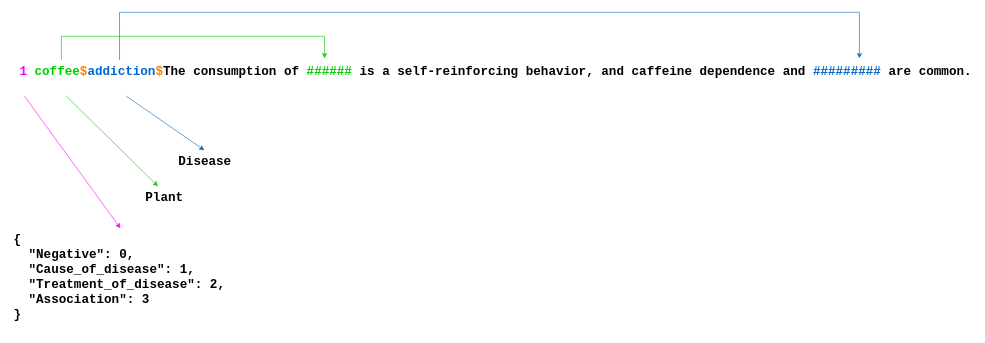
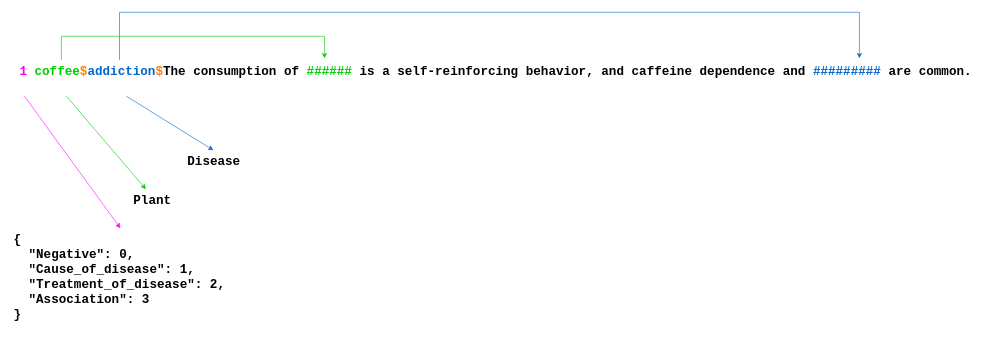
- <mxCell id="8" value="&lt;pre style=&quot;user-select: text; display: block; font-family: &amp;quot;Courier New&amp;quot;, Courier, monospace, arial, sans-serif; margin: 0px; overflow-wrap: break-word; background-color: rgb(255, 255, 255); color: rgb(0, 0, 0); font-size: 21px; font-style: normal; font-variant-ligatures: normal; font-variant-caps: normal; letter-spacing: normal; orphans: 2; text-align: left; text-indent: 0px; text-transform: none; widows: 2; word-spacing: 0px; -webkit-text-stroke-width: 0px; text-decoration-thickness: initial; text-decoration-style: initial; text-decoration-color: initial;&quot; class=&quot;a-b-r-La&quot;&gt;Disease&lt;/pre&gt;" style="text;whiteSpace=wrap;html=1;fontSize=21;fontStyle=1" vertex="1" parent="1"><mxGeometry x="295" y="250" width="90" height="40" as="geometry" /></mxCell>
+ <mxCell id="8" value="&lt;pre style=&quot;user-select: text; display: block; font-family: &amp;quot;Courier New&amp;quot;, Courier, monospace, arial, sans-serif; margin: 0px; overflow-wrap: break-word; background-color: rgb(255, 255, 255); color: rgb(0, 0, 0); font-size: 21px; font-style: normal; font-variant-ligatures: normal; font-variant-caps: normal; letter-spacing: normal; orphans: 2; text-align: left; text-indent: 0px; text-transform: none; widows: 2; word-spacing: 0px; -webkit-text-stroke-width: 0px; text-decoration-thickness: initial; text-decoration-style: initial; text-decoration-color: initial;&quot; class=&quot;a-b-r-La&quot;&gt;Disease&lt;/pre&gt;" style="text;whiteSpace=wrap;html=1;fontSize=21;fontStyle=1" vertex="1" parent="1"><mxGeometry x="310" y="250" width="90" height="40" as="geometry" /></mxCell>
- <mxCell id="7" value="&lt;pre style=&quot;user-select: text; display: block; font-family: &amp;quot;Courier New&amp;quot;, Courier, monospace, arial, sans-serif; margin: 0px; overflow-wrap: break-word; background-color: rgb(255, 255, 255); color: rgb(0, 0, 0); font-size: 21px; font-style: normal; font-variant-ligatures: normal; font-variant-caps: normal; letter-spacing: normal; orphans: 2; text-align: left; text-indent: 0px; text-transform: none; widows: 2; word-spacing: 0px; -webkit-text-stroke-width: 0px; text-decoration-thickness: initial; text-decoration-style: initial; text-decoration-color: initial;&quot; class=&quot;a-b-r-La&quot;&gt;Plant&lt;/pre&gt;" style="text;whiteSpace=wrap;html=1;fontSize=21;fontStyle=1" vertex="1" parent="1"><mxGeometry x="240" y="310" width="90" height="40" as="geometry" /></mxCell>
+ <mxCell id="7" value="&lt;pre style=&quot;user-select: text; display: block; font-family: &amp;quot;Courier New&amp;quot;, Courier, monospace, arial, sans-serif; margin: 0px; overflow-wrap: break-word; background-color: rgb(255, 255, 255); color: rgb(0, 0, 0); font-size: 21px; font-style: normal; font-variant-ligatures: normal; font-variant-caps: normal; letter-spacing: normal; orphans: 2; text-align: left; text-indent: 0px; text-transform: none; widows: 2; word-spacing: 0px; -webkit-text-stroke-width: 0px; text-decoration-thickness: initial; text-decoration-style: initial; text-decoration-color: initial;&quot; class=&quot;a-b-r-La&quot;&gt;Plant&lt;/pre&gt;" style="text;whiteSpace=wrap;html=1;fontSize=21;fontStyle=1" vertex="1" parent="1"><mxGeometry x="220" y="315" width="90" height="40" as="geometry" /></mxCell>
